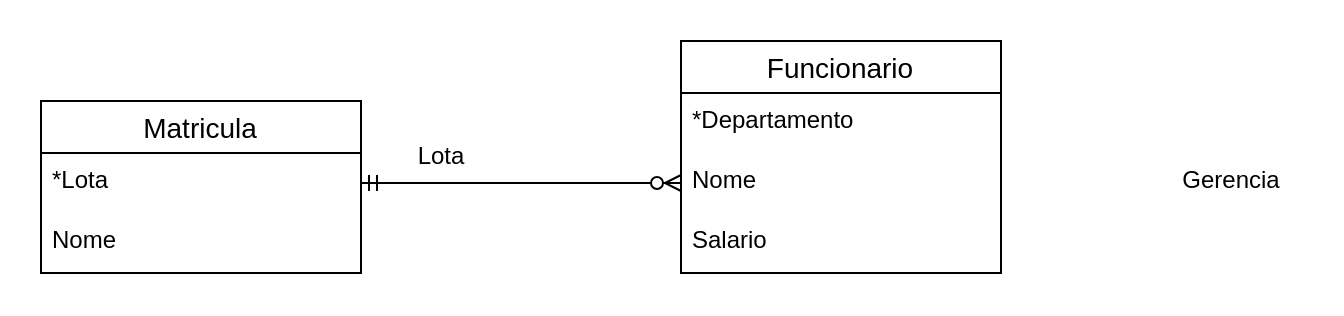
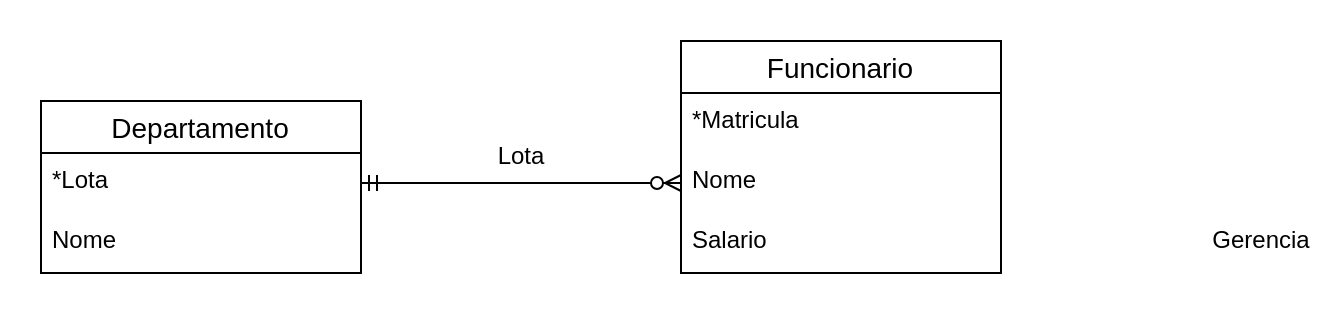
- <mxCell id="3" value="*Departamento" style="text;strokeColor=none;fillColor=none;spacingLeft=4;spacingRight=4;overflow=hidden;rotatable=0;points=[[0,0.5],[1,0.5]];portConstraint=eastwest;fontSize=12;" vertex="1" parent="2"><mxGeometry y="26" width="160" height="30" as="geometry" /></mxCell>
+ <mxCell id="3" value="*Matricula" style="text;strokeColor=none;fillColor=none;spacingLeft=4;spacingRight=4;overflow=hidden;rotatable=0;points=[[0,0.5],[1,0.5]];portConstraint=eastwest;fontSize=12;" vertex="1" parent="2"><mxGeometry y="26" width="160" height="30" as="geometry" /></mxCell>
- <mxCell id="7" value="Matricula" style="swimlane;fontStyle=0;childLayout=stackLayout;horizontal=1;startSize=26;horizontalStack=0;resizeParent=1;resizeParentMax=0;resizeLast=0;collapsible=1;marginBottom=0;align=center;fontSize=14;" vertex="1" parent="1"><mxGeometry x="20" y="50" width="160" height="86" as="geometry" /></mxCell>
+ <mxCell id="7" value="Departamento" style="swimlane;fontStyle=0;childLayout=stackLayout;horizontal=1;startSize=26;horizontalStack=0;resizeParent=1;resizeParentMax=0;resizeLast=0;collapsible=1;marginBottom=0;align=center;fontSize=14;" vertex="1" parent="1"><mxGeometry x="20" y="50" width="160" height="86" as="geometry" /></mxCell>
- <mxCell id="11" value="Lota" style="text;html=1;align=center;verticalAlign=middle;resizable=0;points=[];autosize=1;" vertex="1" parent="1"><mxGeometry x="200" y="68" width="40" height="20" as="geometry" /></mxCell>
+ <mxCell id="11" value="Lota" style="text;html=1;align=center;verticalAlign=middle;resizable=0;points=[];autosize=1;" vertex="1" parent="1"><mxGeometry x="240" y="68" width="40" height="20" as="geometry" /></mxCell>
- <mxCell id="10" value="Gerencia" style="text;html=1;align=center;verticalAlign=middle;resizable=0;points=[];autosize=1;" vertex="1" parent="1"><mxGeometry x="580" y="80" width="70" height="20" as="geometry" /></mxCell>
+ <mxCell id="10" value="Gerencia" style="text;html=1;align=center;verticalAlign=middle;resizable=0;points=[];autosize=1;" vertex="1" parent="1"><mxGeometry x="595" y="110" width="70" height="20" as="geometry" /></mxCell>
